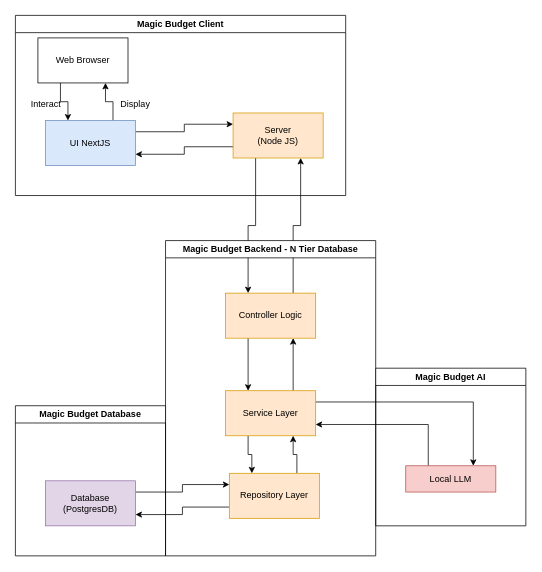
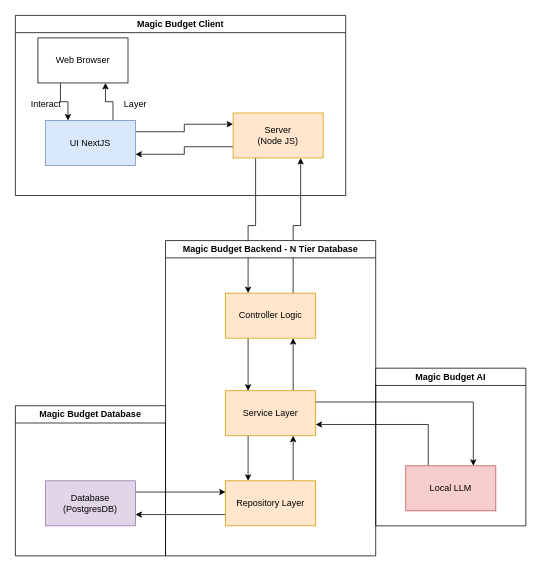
- <mxCell id="8" value="Display" style="text;html=1;align=center;verticalAlign=middle;whiteSpace=wrap;rounded=0;" vertex="1" parent="1"><mxGeometry x="150" y="124" width="60" height="30" as="geometry" /></mxCell>
+ <mxCell id="8" value="Layer" style="text;html=1;align=center;verticalAlign=middle;whiteSpace=wrap;rounded=0;" vertex="1" parent="1"><mxGeometry x="150" y="124" width="60" height="30" as="geometry" /></mxCell>
- <mxCell id="25" value="Local LLM" style="rounded=0;whiteSpace=wrap;html=1;fillColor=#f8cecc;strokeColor=#b85450;" vertex="1" parent="1"><mxGeometry x="540" y="620" width="120" height="35" as="geometry" /></mxCell>
+ <mxCell id="25" value="Local LLM" style="rounded=0;whiteSpace=wrap;html=1;fillColor=#f8cecc;strokeColor=#b85450;" vertex="1" parent="1"><mxGeometry x="540" y="620" width="120" height="60" as="geometry" /></mxCell>
- <mxCell id="23" value="Repository Layer" style="rounded=0;whiteSpace=wrap;html=1;fillColor=#ffe6cc;strokeColor=#d79b00;" vertex="1" parent="1"><mxGeometry x="305" y="630" width="120" height="60" as="geometry" /></mxCell>
+ <mxCell id="23" value="Repository Layer" style="rounded=0;whiteSpace=wrap;html=1;fillColor=#ffe6cc;strokeColor=#d79b00;" vertex="1" parent="1"><mxGeometry x="300" y="640" width="120" height="60" as="geometry" /></mxCell>
